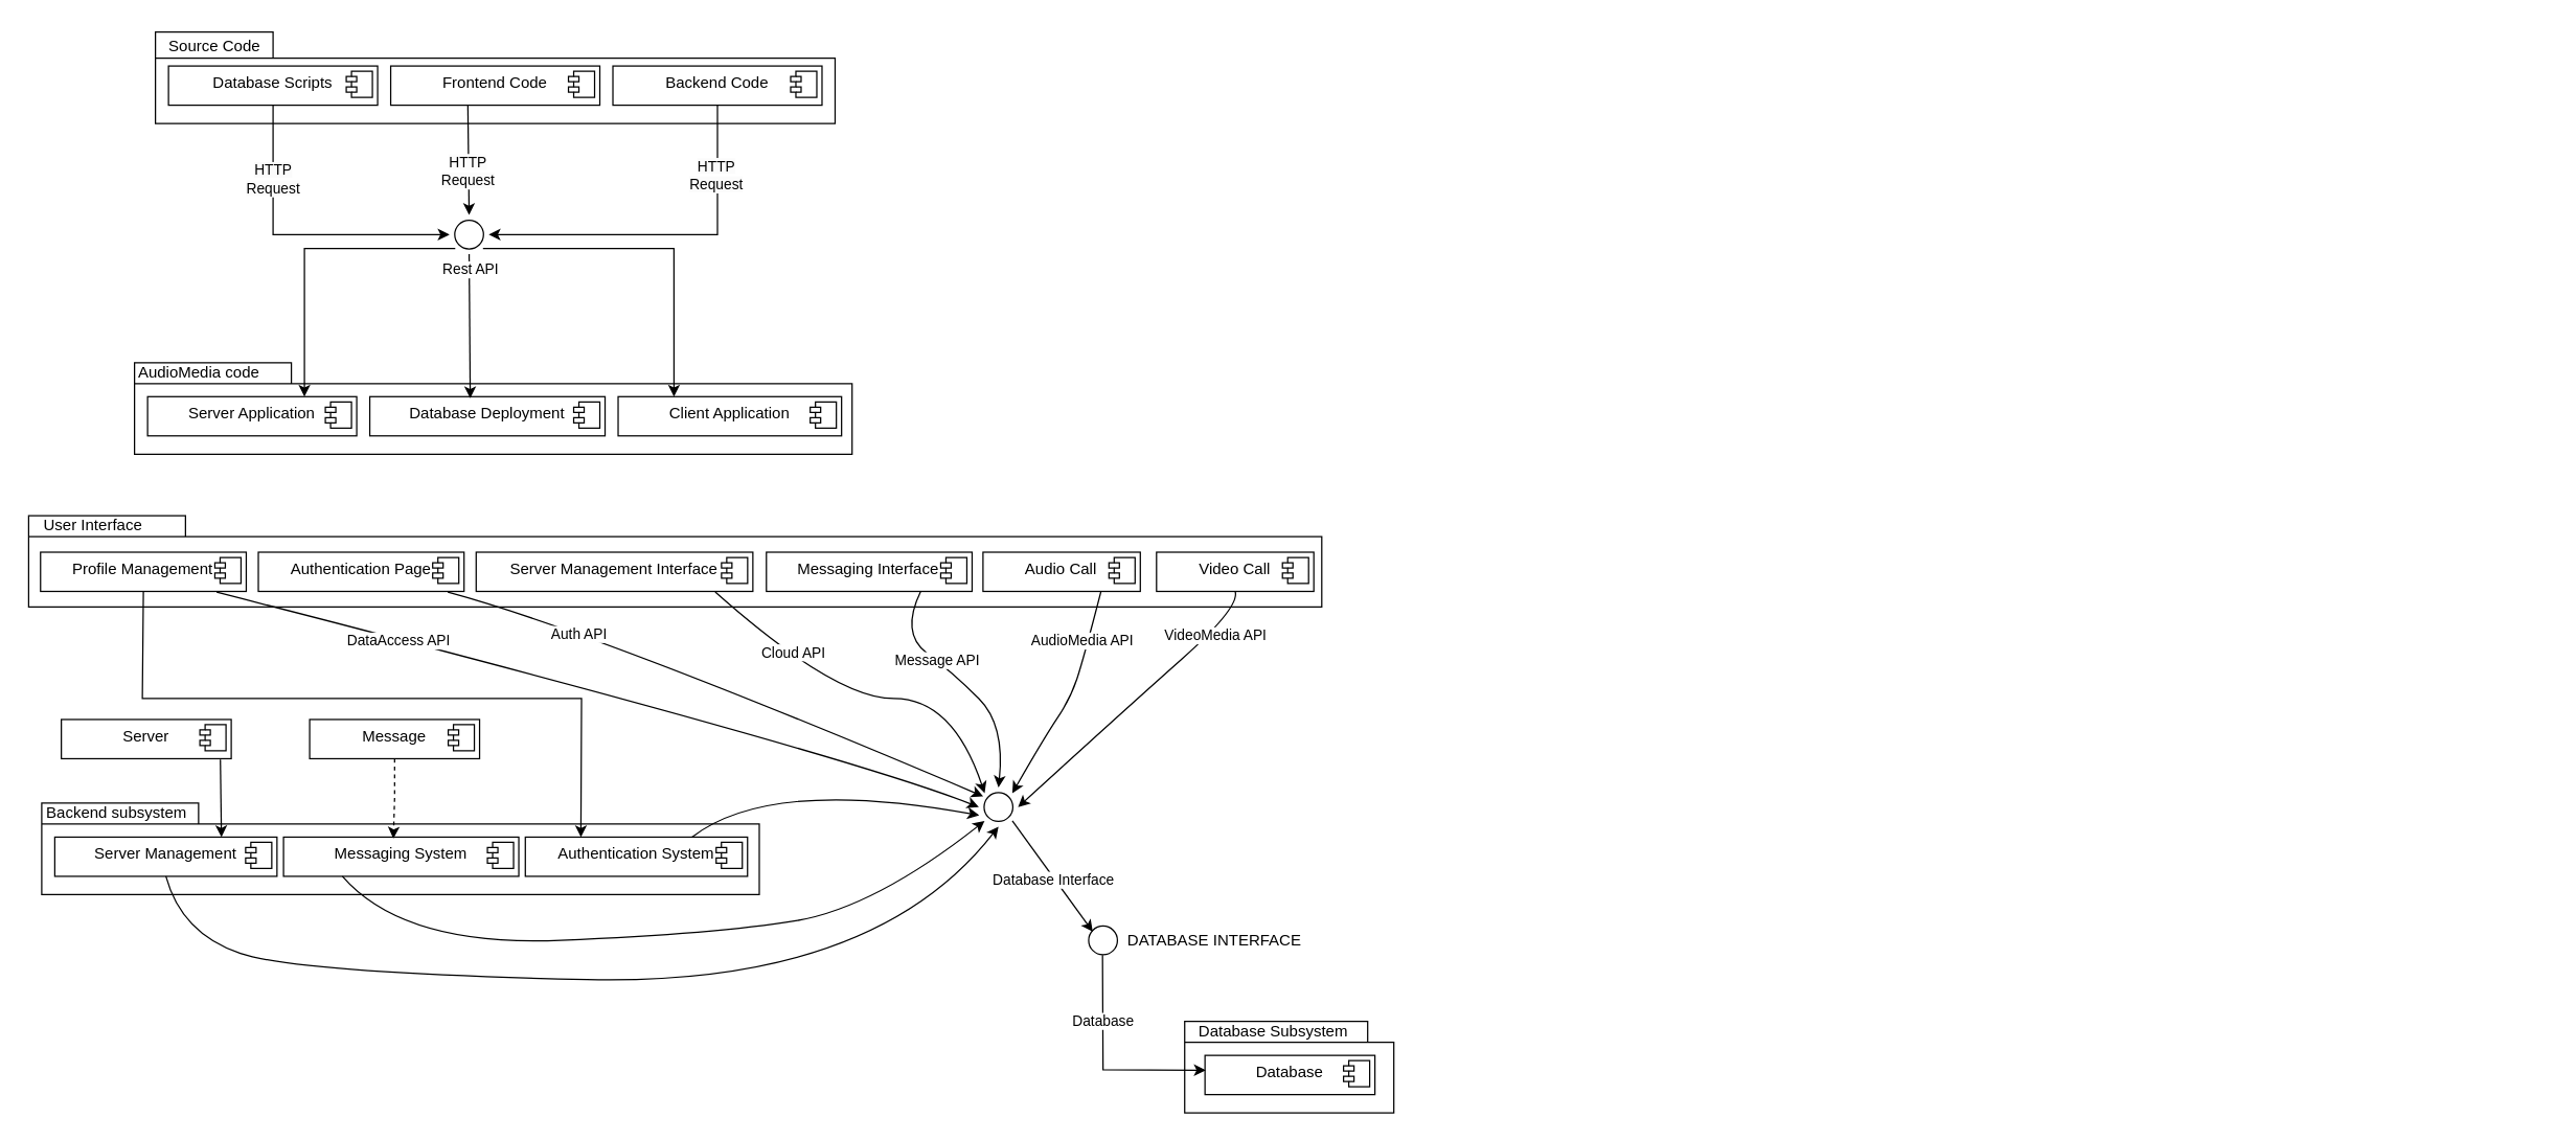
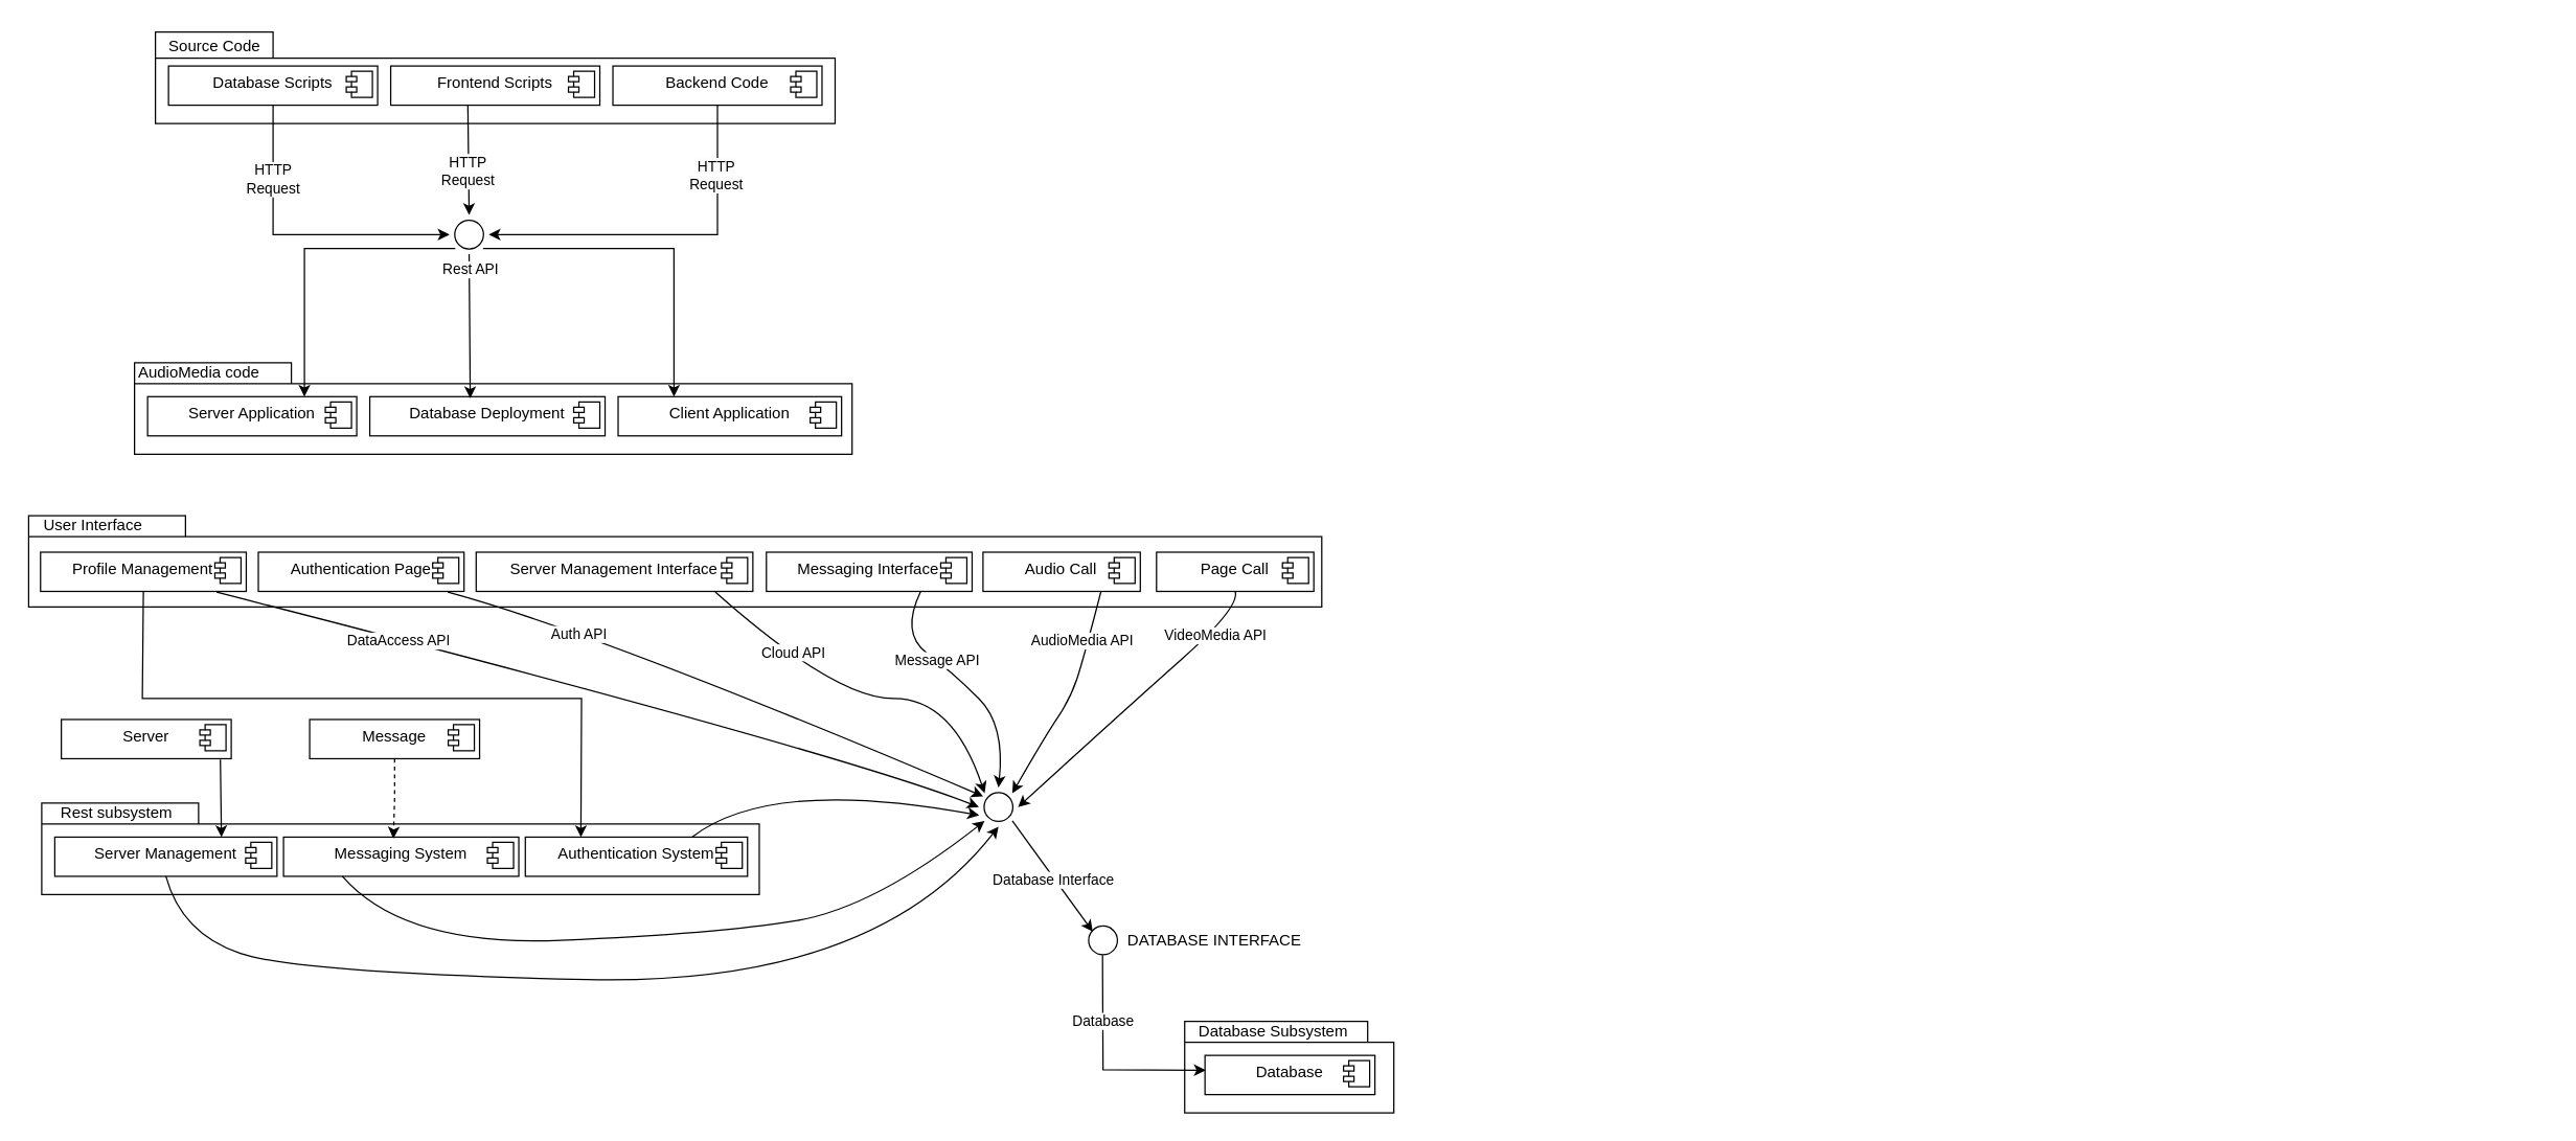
- <mxCell id="40" value="&lt;p style=&quot;margin:0px;margin-top:6px;text-align:center;&quot;&gt;&lt;span style=&quot;background-color: initial;&quot;&gt;Frontend Code&lt;/span&gt;&lt;br&gt;&lt;/p&gt;" style="align=left;overflow=fill;html=1;dropTarget=0;whiteSpace=wrap;" vertex="1" parent="34"><mxGeometry x="180" y="30" width="160" height="30" as="geometry" /></mxCell>
+ <mxCell id="40" value="&lt;p style=&quot;margin:0px;margin-top:6px;text-align:center;&quot;&gt;&lt;span style=&quot;background-color: initial;&quot;&gt;Frontend Scripts&lt;/span&gt;&lt;br&gt;&lt;/p&gt;" style="align=left;overflow=fill;html=1;dropTarget=0;whiteSpace=wrap;" vertex="1" parent="34"><mxGeometry x="180" y="30" width="160" height="30" as="geometry" /></mxCell>
- <mxCell id="16" value="&lt;p style=&quot;margin:0px;margin-top:6px;text-align:center;&quot;&gt;&lt;span style=&quot;background-color: initial;&quot;&gt;Video Call&lt;/span&gt;&lt;br&gt;&lt;/p&gt;" style="align=left;overflow=fill;html=1;dropTarget=0;whiteSpace=wrap;" vertex="1" parent="13"><mxGeometry x="863.574" y="35" width="120.354" height="30" as="geometry" /></mxCell>
+ <mxCell id="16" value="&lt;p style=&quot;margin:0px;margin-top:6px;text-align:center;&quot;&gt;&lt;span style=&quot;background-color: initial;&quot;&gt;Page Call&lt;/span&gt;&lt;br&gt;&lt;/p&gt;" style="align=left;overflow=fill;html=1;dropTarget=0;whiteSpace=wrap;" vertex="1" parent="13"><mxGeometry x="863.574" y="35" width="120.354" height="30" as="geometry" /></mxCell>
- <mxCell id="48" value="Backend subsystem" style="text;html=1;align=center;verticalAlign=middle;resizable=0;points=[];autosize=1;strokeColor=none;fillColor=none;" vertex="1" parent="46"><mxGeometry x="-8.41" y="-3" width="130" height="30" as="geometry" /></mxCell>
+ <mxCell id="48" value="Rest subsystem" style="text;html=1;align=center;verticalAlign=middle;resizable=0;points=[];autosize=1;strokeColor=none;fillColor=none;" vertex="1" parent="46"><mxGeometry x="-8.41" y="-3" width="130" height="30" as="geometry" /></mxCell>
